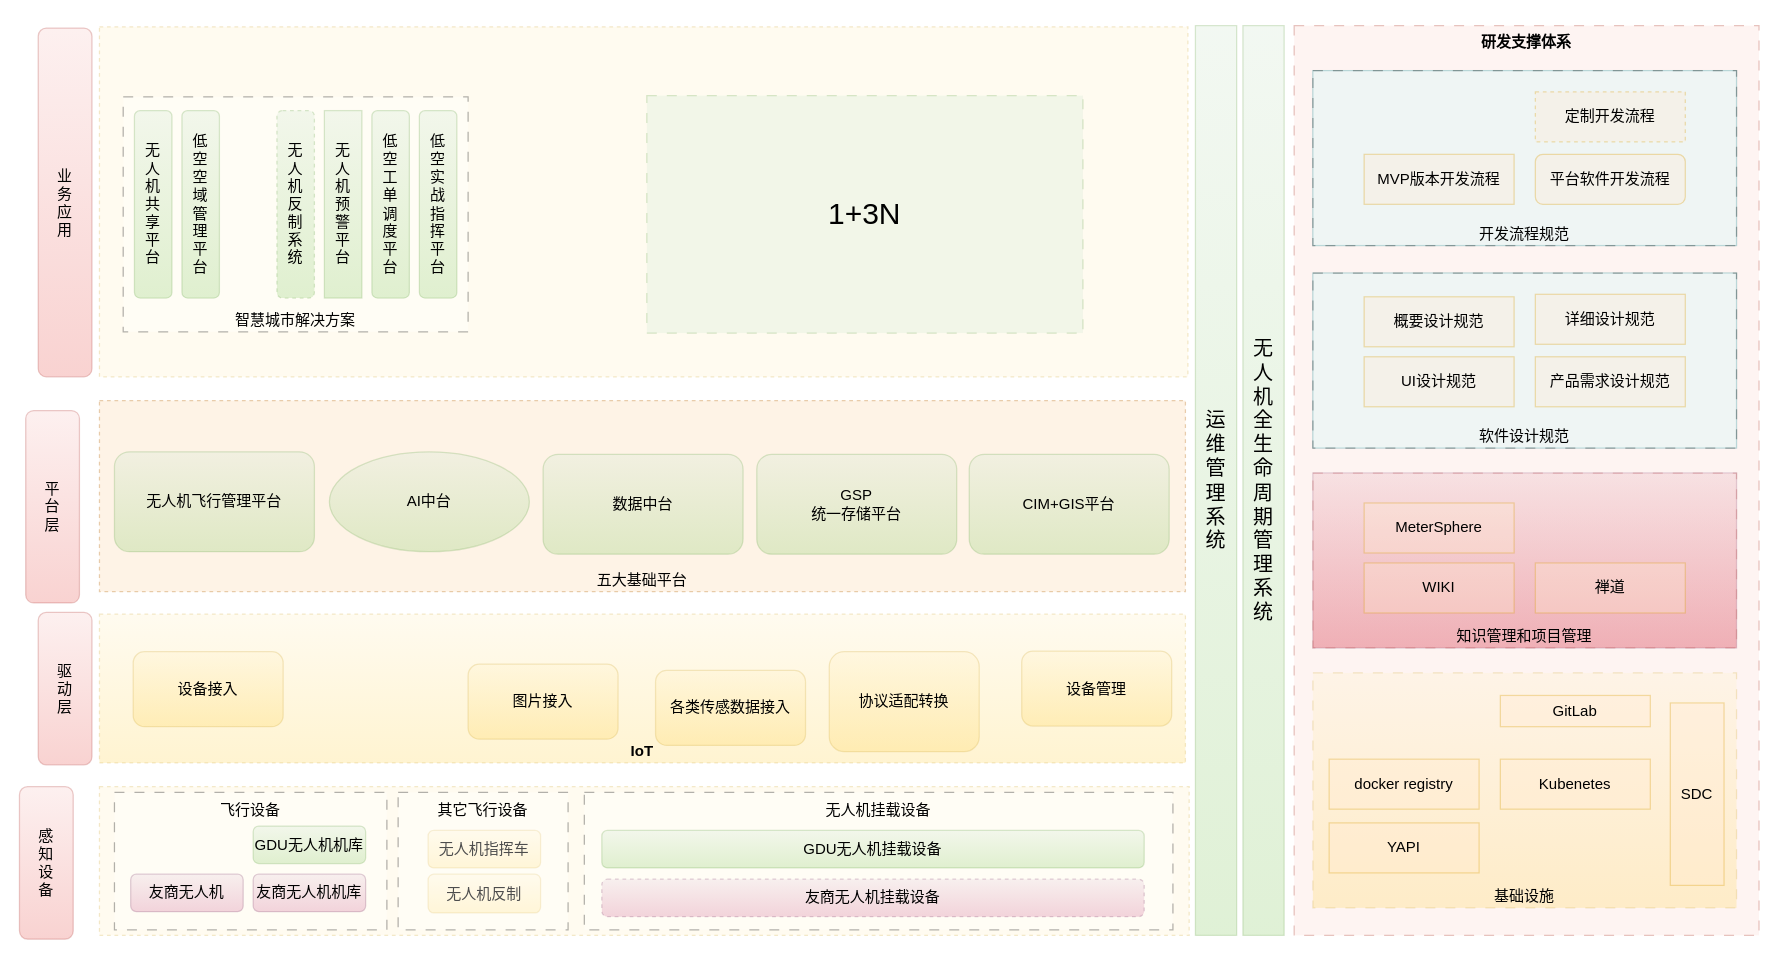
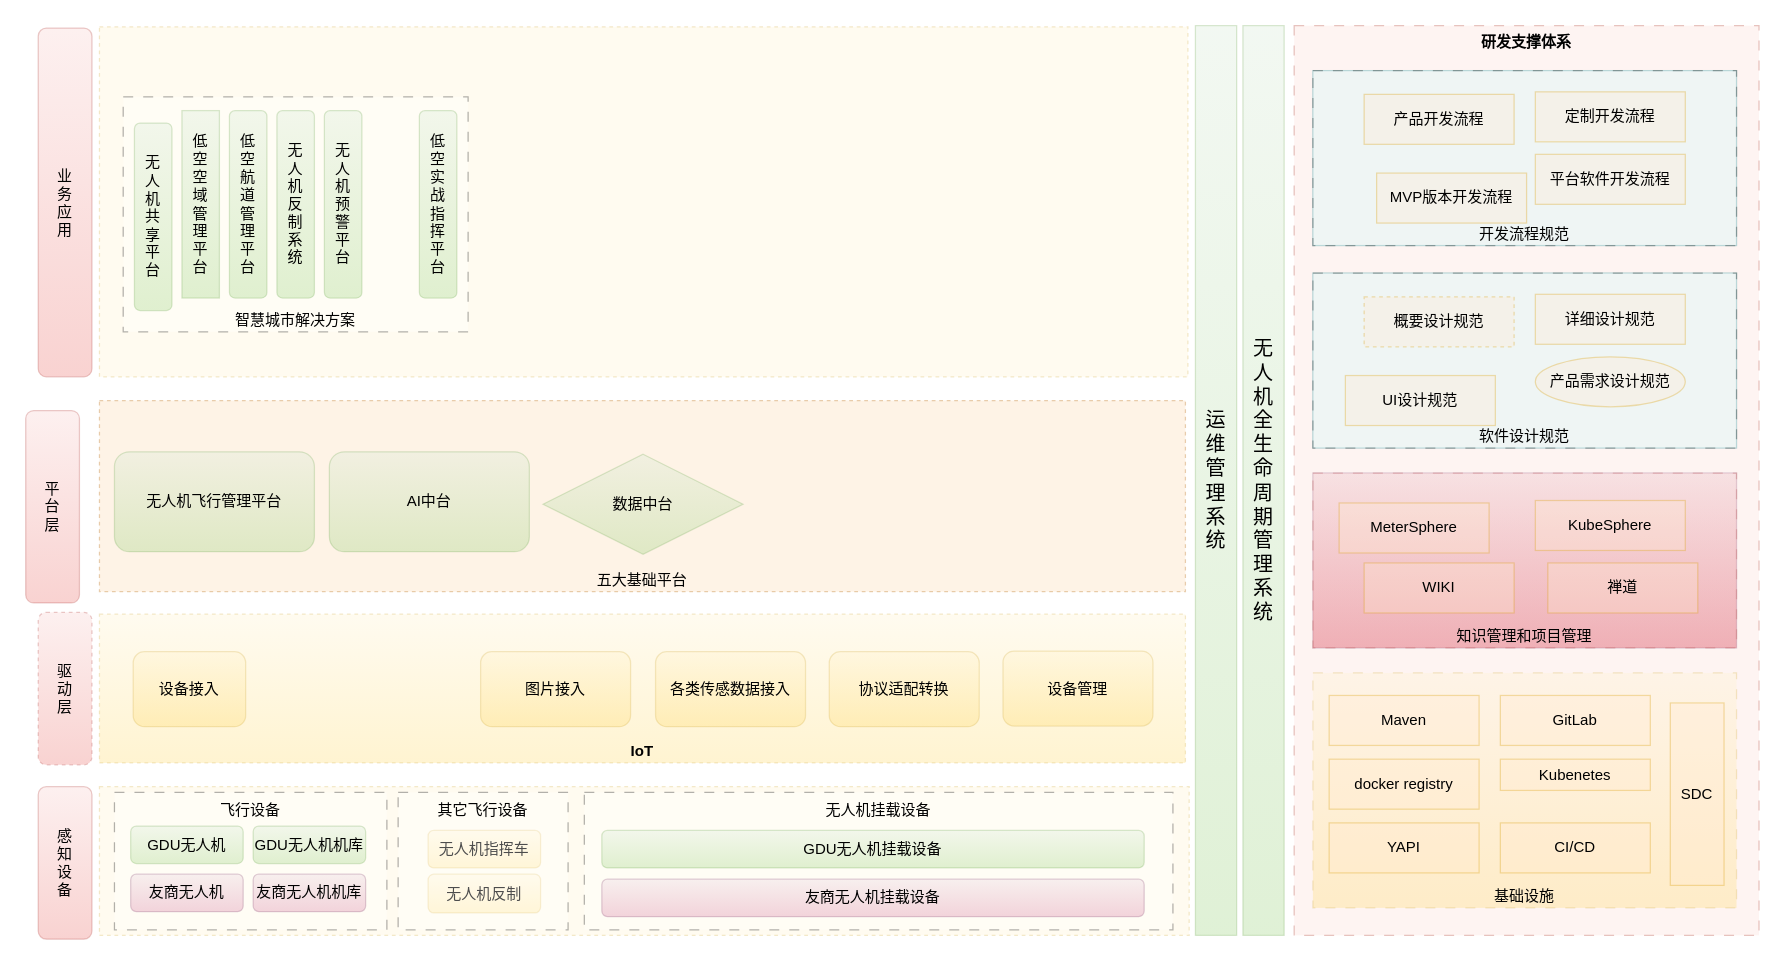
- <mxCell id="62" value="定制开发流程" style="rounded=0;whiteSpace=wrap;html=1;opacity=30;fillColor=#ffe6cc;strokeColor=#d79b00;dashed=1;" vertex="1" parent="56"><mxGeometry x="178" y="17" width="120" height="40" as="geometry" /></mxCell>
+ <mxCell id="62" value="定制开发流程" style="rounded=0;whiteSpace=wrap;html=1;opacity=30;fillColor=#ffe6cc;strokeColor=#d79b00;" vertex="1" parent="56"><mxGeometry x="178" y="17" width="120" height="40" as="geometry" /></mxCell>
+ <mxCell id="61" value="产品开发流程" style="rounded=0;whiteSpace=wrap;html=1;opacity=30;fillColor=#ffe6cc;strokeColor=#d79b00;" vertex="1" parent="56"><mxGeometry x="41" y="19" width="120" height="40" as="geometry" /></mxCell>
- <mxCell id="59" value="MVP版本开发流程" style="rounded=0;whiteSpace=wrap;html=1;opacity=30;fillColor=#ffe6cc;strokeColor=#d79b00;" vertex="1" parent="56"><mxGeometry x="41" y="67" width="120" height="40" as="geometry" /></mxCell>
+ <mxCell id="59" value="MVP版本开发流程" style="rounded=0;whiteSpace=wrap;html=1;opacity=30;fillColor=#ffe6cc;strokeColor=#d79b00;" vertex="1" parent="56"><mxGeometry x="51" y="82" width="120" height="40" as="geometry" /></mxCell>
- <mxCell id="60" value="平台软件开发流程" style="whiteSpace=wrap;html=1;opacity=30;fillColor=#ffe6cc;strokeColor=#d79b00;rounded=1;" vertex="1" parent="56"><mxGeometry x="178" y="67" width="120" height="40" as="geometry" /></mxCell>
+ <mxCell id="60" value="平台软件开发流程" style="rounded=0;whiteSpace=wrap;html=1;opacity=30;fillColor=#ffe6cc;strokeColor=#d79b00;" vertex="1" parent="56"><mxGeometry x="178" y="67" width="120" height="40" as="geometry" /></mxCell>
- <mxCell id="41" value="无&lt;br&gt;人&lt;br&gt;机&lt;br&gt;共&lt;br&gt;享&lt;br&gt;平&lt;br&gt;台" style="rounded=1;whiteSpace=wrap;html=1;opacity=30;fillColor=#d5e8d4;strokeColor=#82b366;gradientColor=#97d077;" vertex="1" parent="35"><mxGeometry x="9" y="11" width="30" height="150" as="geometry" /></mxCell>
+ <mxCell id="41" value="无&lt;br&gt;人&lt;br&gt;机&lt;br&gt;共&lt;br&gt;享&lt;br&gt;平&lt;br&gt;台" style="rounded=1;whiteSpace=wrap;html=1;opacity=30;fillColor=#d5e8d4;strokeColor=#82b366;gradientColor=#97d077;" vertex="1" parent="35"><mxGeometry x="9" y="21" width="30" height="150" as="geometry" /></mxCell>
- <mxCell id="37" value="低&lt;br&gt;空&lt;br&gt;空&lt;br&gt;域&lt;br&gt;管&lt;br&gt;理&lt;br&gt;平&lt;br&gt;台" style="rounded=1;whiteSpace=wrap;html=1;opacity=30;fillColor=#d5e8d4;strokeColor=#82b366;gradientColor=#97d077;" vertex="1" parent="35"><mxGeometry x="47" y="11" width="30" height="150" as="geometry" /></mxCell>
+ <mxCell id="37" value="低&lt;br&gt;空&lt;br&gt;空&lt;br&gt;域&lt;br&gt;管&lt;br&gt;理&lt;br&gt;平&lt;br&gt;台" style="whiteSpace=wrap;html=1;opacity=30;fillColor=#d5e8d4;strokeColor=#82b366;gradientColor=#97d077;rounded=0;" vertex="1" parent="35"><mxGeometry x="47" y="11" width="30" height="150" as="geometry" /></mxCell>
+ <mxCell id="38" value="低&lt;br&gt;空&lt;br&gt;航&lt;br&gt;道&lt;br&gt;管&lt;br&gt;理&lt;br&gt;平&lt;br&gt;台" style="rounded=1;whiteSpace=wrap;html=1;opacity=30;fillColor=#d5e8d4;strokeColor=#82b366;gradientColor=#97d077;" vertex="1" parent="35"><mxGeometry x="85" y="11" width="30" height="150" as="geometry" /></mxCell>
- <mxCell id="39" value="无&lt;br&gt;人&lt;br&gt;机&lt;br&gt;反&lt;br&gt;制&lt;br&gt;系&lt;br&gt;统" style="rounded=1;whiteSpace=wrap;html=1;opacity=30;fillColor=#d5e8d4;strokeColor=#82b366;gradientColor=#97d077;dashed=1;" vertex="1" parent="35"><mxGeometry x="123" y="11" width="30" height="150" as="geometry" /></mxCell>
+ <mxCell id="39" value="无&lt;br&gt;人&lt;br&gt;机&lt;br&gt;反&lt;br&gt;制&lt;br&gt;系&lt;br&gt;统" style="rounded=1;whiteSpace=wrap;html=1;opacity=30;fillColor=#d5e8d4;strokeColor=#82b366;gradientColor=#97d077;" vertex="1" parent="35"><mxGeometry x="123" y="11" width="30" height="150" as="geometry" /></mxCell>
- <mxCell id="40" value="无&lt;br&gt;人&lt;br&gt;机&lt;br&gt;预&lt;br&gt;警&lt;br&gt;平&lt;br&gt;台" style="whiteSpace=wrap;html=1;opacity=30;fillColor=#d5e8d4;strokeColor=#82b366;gradientColor=#97d077;rounded=0;" vertex="1" parent="35"><mxGeometry x="161" y="11" width="30" height="150" as="geometry" /></mxCell>
+ <mxCell id="40" value="无&lt;br&gt;人&lt;br&gt;机&lt;br&gt;预&lt;br&gt;警&lt;br&gt;平&lt;br&gt;台" style="rounded=1;whiteSpace=wrap;html=1;opacity=30;fillColor=#d5e8d4;strokeColor=#82b366;gradientColor=#97d077;" vertex="1" parent="35"><mxGeometry x="161" y="11" width="30" height="150" as="geometry" /></mxCell>
- <mxCell id="42" value="低&lt;br&gt;空&lt;br&gt;工&lt;br&gt;单&lt;br&gt;调&lt;br&gt;度&lt;br&gt;平&lt;br&gt;台" style="rounded=1;whiteSpace=wrap;html=1;opacity=30;fillColor=#d5e8d4;strokeColor=#82b366;gradientColor=#97d077;" vertex="1" parent="35"><mxGeometry x="199" y="11" width="30" height="150" as="geometry" /></mxCell>
- <mxCell id="34" value="1+3N" style="rounded=0;whiteSpace=wrap;html=1;opacity=30;verticalAlign=middle;dashed=1;dashPattern=8 8;container=0;fontSize=24;fillColor=#d5e8d4;strokeColor=#82b366;" vertex="1" parent="1"><mxGeometry x="517" y="76" width="349" height="190" as="geometry" /></mxCell>
- <mxCell id="54" value="概要设计规范" style="rounded=0;whiteSpace=wrap;html=1;opacity=30;fillColor=#ffe6cc;strokeColor=#d79b00;" vertex="1" parent="50"><mxGeometry x="41" y="19" width="120" height="40" as="geometry" /></mxCell>
+ <mxCell id="54" value="概要设计规范" style="rounded=0;whiteSpace=wrap;html=1;opacity=30;fillColor=#ffe6cc;strokeColor=#d79b00;dashed=1;" vertex="1" parent="50"><mxGeometry x="41" y="19" width="120" height="40" as="geometry" /></mxCell>
- <mxCell id="52" value="UI设计规范" style="rounded=0;whiteSpace=wrap;html=1;opacity=30;fillColor=#ffe6cc;strokeColor=#d79b00;" vertex="1" parent="50"><mxGeometry x="41" y="67" width="120" height="40" as="geometry" /></mxCell>
+ <mxCell id="52" value="UI设计规范" style="rounded=0;whiteSpace=wrap;html=1;opacity=30;fillColor=#ffe6cc;strokeColor=#d79b00;" vertex="1" parent="50"><mxGeometry x="26" y="82" width="120" height="40" as="geometry" /></mxCell>
- <mxCell id="53" value="产品需求设计规范" style="rounded=0;whiteSpace=wrap;html=1;opacity=30;fillColor=#ffe6cc;strokeColor=#d79b00;" vertex="1" parent="50"><mxGeometry x="178" y="67" width="120" height="40" as="geometry" /></mxCell>
+ <mxCell id="53" value="产品需求设计规范" style="ellipse;whiteSpace=wrap;html=1;opacity=30;fillColor=#ffe6cc;strokeColor=#d79b00;" vertex="1" parent="50"><mxGeometry x="178" y="67" width="120" height="40" as="geometry" /></mxCell>
- <mxCell id="17" value="AI中台" style="ellipse;whiteSpace=wrap;html=1;opacity=30;fillColor=#d5e8d4;gradientColor=#97d077;strokeColor=#82b366;" vertex="1" parent="1"><mxGeometry x="263" y="361" width="160" height="80" as="geometry" /></mxCell>
+ <mxCell id="17" value="AI中台" style="rounded=1;whiteSpace=wrap;html=1;opacity=30;fillColor=#d5e8d4;gradientColor=#97d077;strokeColor=#82b366;" vertex="1" parent="1"><mxGeometry x="263" y="361" width="160" height="80" as="geometry" /></mxCell>
- <mxCell id="18" value="数据中台" style="rounded=1;whiteSpace=wrap;html=1;opacity=30;fillColor=#d5e8d4;gradientColor=#97d077;strokeColor=#82b366;" vertex="1" parent="1"><mxGeometry x="434" y="363" width="160" height="80" as="geometry" /></mxCell>
+ <mxCell id="18" value="数据中台" style="rhombus;whiteSpace=wrap;html=1;opacity=30;fillColor=#d5e8d4;gradientColor=#97d077;strokeColor=#82b366;" vertex="1" parent="1"><mxGeometry x="434" y="363" width="160" height="80" as="geometry" /></mxCell>
- <mxCell id="13" value="GSP&lt;br&gt;统一存储平台" style="rounded=1;whiteSpace=wrap;html=1;opacity=30;fillColor=#d5e8d4;gradientColor=#97d077;strokeColor=#82b366;" vertex="1" parent="1"><mxGeometry x="605" y="363" width="160" height="80" as="geometry" /></mxCell>
- <mxCell id="19" value="CIM+GIS平台" style="rounded=1;whiteSpace=wrap;html=1;opacity=30;fillColor=#d5e8d4;gradientColor=#97d077;strokeColor=#82b366;" vertex="1" parent="1"><mxGeometry x="775" y="363" width="160" height="80" as="geometry" /></mxCell>
+ <mxCell id="49" value="KubeSphere" style="rounded=0;whiteSpace=wrap;html=1;opacity=30;fillColor=#ffe6cc;strokeColor=#d79b00;" vertex="1" parent="44"><mxGeometry x="178" y="22" width="120" height="40" as="geometry" /></mxCell>
- <mxCell id="48" value="MeterSphere" style="rounded=0;whiteSpace=wrap;html=1;opacity=30;fillColor=#ffe6cc;strokeColor=#d79b00;" vertex="1" parent="44"><mxGeometry x="41" y="24" width="120" height="40" as="geometry" /></mxCell>
+ <mxCell id="48" value="MeterSphere" style="rounded=0;whiteSpace=wrap;html=1;opacity=30;fillColor=#ffe6cc;strokeColor=#d79b00;" vertex="1" parent="44"><mxGeometry x="21" y="24" width="120" height="40" as="geometry" /></mxCell>
- <mxCell id="47" value="禅道" style="rounded=0;whiteSpace=wrap;html=1;opacity=30;fillColor=#ffe6cc;strokeColor=#d79b00;" vertex="1" parent="44"><mxGeometry x="178" y="72" width="120" height="40" as="geometry" /></mxCell>
+ <mxCell id="47" value="禅道" style="rounded=0;whiteSpace=wrap;html=1;opacity=30;fillColor=#ffe6cc;strokeColor=#d79b00;" vertex="1" parent="44"><mxGeometry x="188" y="72" width="120" height="40" as="geometry" /></mxCell>
- <mxCell id="5" value="驱&lt;br&gt;动&lt;br&gt;层" style="rounded=1;whiteSpace=wrap;html=1;opacity=30;fillColor=#f8cecc;gradientColor=#ea6b66;strokeColor=#b85450;" vertex="1" parent="1"><mxGeometry x="30" y="489.5" width="43" height="122" as="geometry" /></mxCell>
+ <mxCell id="5" value="驱&lt;br&gt;动&lt;br&gt;层" style="rounded=1;whiteSpace=wrap;html=1;opacity=30;fillColor=#f8cecc;gradientColor=#ea6b66;strokeColor=#b85450;dashed=1;" vertex="1" parent="1"><mxGeometry x="30" y="489.5" width="43" height="122" as="geometry" /></mxCell>
- <mxCell id="8" value="设备接入" style="rounded=1;whiteSpace=wrap;html=1;opacity=30;fillColor=#fff2cc;gradientColor=#ffd966;strokeColor=#d6b656;" vertex="1" parent="1"><mxGeometry x="106" y="521" width="120" height="60" as="geometry" /></mxCell>
+ <mxCell id="8" value="设备接入" style="rounded=1;whiteSpace=wrap;html=1;opacity=30;fillColor=#fff2cc;gradientColor=#ffd966;strokeColor=#d6b656;" vertex="1" parent="1"><mxGeometry x="106" y="521" width="90" height="60" as="geometry" /></mxCell>
- <mxCell id="12" value="设备管理" style="rounded=1;whiteSpace=wrap;html=1;opacity=30;fillColor=#fff2cc;gradientColor=#ffd966;strokeColor=#d6b656;" vertex="1" parent="1"><mxGeometry x="817" y="520.5" width="120" height="60" as="geometry" /></mxCell>
+ <mxCell id="12" value="设备管理" style="rounded=1;whiteSpace=wrap;html=1;opacity=30;fillColor=#fff2cc;gradientColor=#ffd966;strokeColor=#d6b656;" vertex="1" parent="1"><mxGeometry x="802" y="520.5" width="120" height="60" as="geometry" /></mxCell>
- <mxCell id="11" value="图片接入" style="rounded=1;whiteSpace=wrap;html=1;opacity=30;fillColor=#fff2cc;gradientColor=#ffd966;strokeColor=#d6b656;" vertex="1" parent="1"><mxGeometry x="374" y="531" width="120" height="60" as="geometry" /></mxCell>
+ <mxCell id="11" value="图片接入" style="rounded=1;whiteSpace=wrap;html=1;opacity=30;fillColor=#fff2cc;gradientColor=#ffd966;strokeColor=#d6b656;" vertex="1" parent="1"><mxGeometry x="384" y="521" width="120" height="60" as="geometry" /></mxCell>
- <mxCell id="9" value="协议适配转换" style="rounded=1;whiteSpace=wrap;html=1;opacity=30;fillColor=#fff2cc;gradientColor=#ffd966;strokeColor=#d6b656;" vertex="1" parent="1"><mxGeometry x="663" y="521" width="120" height="80" as="geometry" /></mxCell>
+ <mxCell id="9" value="协议适配转换" style="rounded=1;whiteSpace=wrap;html=1;opacity=30;fillColor=#fff2cc;gradientColor=#ffd966;strokeColor=#d6b656;" vertex="1" parent="1"><mxGeometry x="663" y="521" width="120" height="60" as="geometry" /></mxCell>
- <mxCell id="10" value="各类传感数据接入" style="rounded=1;whiteSpace=wrap;html=1;opacity=30;fillColor=#fff2cc;gradientColor=#ffd966;strokeColor=#d6b656;" vertex="1" parent="1"><mxGeometry x="524" y="536" width="120" height="60" as="geometry" /></mxCell>
+ <mxCell id="10" value="各类传感数据接入" style="rounded=1;whiteSpace=wrap;html=1;opacity=30;fillColor=#fff2cc;gradientColor=#ffd966;strokeColor=#d6b656;" vertex="1" parent="1"><mxGeometry x="524" y="521" width="120" height="60" as="geometry" /></mxCell>
- <mxCell id="65" value="GitLab" style="rounded=0;whiteSpace=wrap;html=1;opacity=30;fillColor=#ffe6cc;strokeColor=#d79b00;" vertex="1" parent="1"><mxGeometry x="1200" y="556" width="120" height="25" as="geometry" /></mxCell>
+ <mxCell id="65" value="GitLab" style="rounded=0;whiteSpace=wrap;html=1;opacity=30;fillColor=#ffe6cc;strokeColor=#d79b00;" vertex="1" parent="1"><mxGeometry x="1200" y="556" width="120" height="40" as="geometry" /></mxCell>
+ <mxCell id="64" value="Maven" style="rounded=0;whiteSpace=wrap;html=1;opacity=30;fillColor=#ffe6cc;strokeColor=#d79b00;" vertex="1" parent="1"><mxGeometry x="1063" y="556" width="120" height="40" as="geometry" /></mxCell>
- <mxCell id="67" value="Kubenetes" style="rounded=0;whiteSpace=wrap;html=1;opacity=30;fillColor=#ffe6cc;strokeColor=#d79b00;" vertex="1" parent="1"><mxGeometry x="1200" y="607" width="120" height="40" as="geometry" /></mxCell>
+ <mxCell id="67" value="Kubenetes" style="rounded=0;whiteSpace=wrap;html=1;opacity=30;fillColor=#ffe6cc;strokeColor=#d79b00;" vertex="1" parent="1"><mxGeometry x="1200" y="607" width="120" height="25" as="geometry" /></mxCell>
+ <mxCell id="21" value="GDU无人机" style="rounded=1;whiteSpace=wrap;html=1;opacity=30;fillColor=#d5e8d4;strokeColor=#82b366;gradientColor=#97d077;" vertex="1" parent="1"><mxGeometry x="104" y="660.5" width="90" height="30" as="geometry" /></mxCell>
+ <mxCell id="69" value="CI/CD" style="rounded=0;whiteSpace=wrap;html=1;opacity=30;fillColor=#ffe6cc;strokeColor=#d79b00;" vertex="1" parent="1"><mxGeometry x="1200" y="658" width="120" height="40" as="geometry" /></mxCell>
- <mxCell id="3" value="感&lt;br&gt;知&lt;br&gt;设&lt;br&gt;备" style="rounded=1;whiteSpace=wrap;html=1;opacity=30;fillColor=#f8cecc;gradientColor=#ea6b66;strokeColor=#b85450;" vertex="1" parent="1"><mxGeometry x="15" y="629" width="43" height="122" as="geometry" /></mxCell>
+ <mxCell id="3" value="感&lt;br&gt;知&lt;br&gt;设&lt;br&gt;备" style="rounded=1;whiteSpace=wrap;html=1;opacity=30;fillColor=#f8cecc;gradientColor=#ea6b66;strokeColor=#b85450;" vertex="1" parent="1"><mxGeometry x="30" y="629" width="43" height="122" as="geometry" /></mxCell>
- <mxCell id="32" value="友商无人机挂载设备" style="rounded=1;whiteSpace=wrap;html=1;opacity=30;fillColor=#e6d0de;strokeColor=#996185;gradientColor=#d5739d;dashed=1;" vertex="1" parent="1"><mxGeometry x="481" y="703" width="434" height="30" as="geometry" /></mxCell>
+ <mxCell id="32" value="友商无人机挂载设备" style="rounded=1;whiteSpace=wrap;html=1;opacity=30;fillColor=#e6d0de;strokeColor=#996185;gradientColor=#d5739d;" vertex="1" parent="1"><mxGeometry x="481" y="703" width="434" height="30" as="geometry" /></mxCell>
